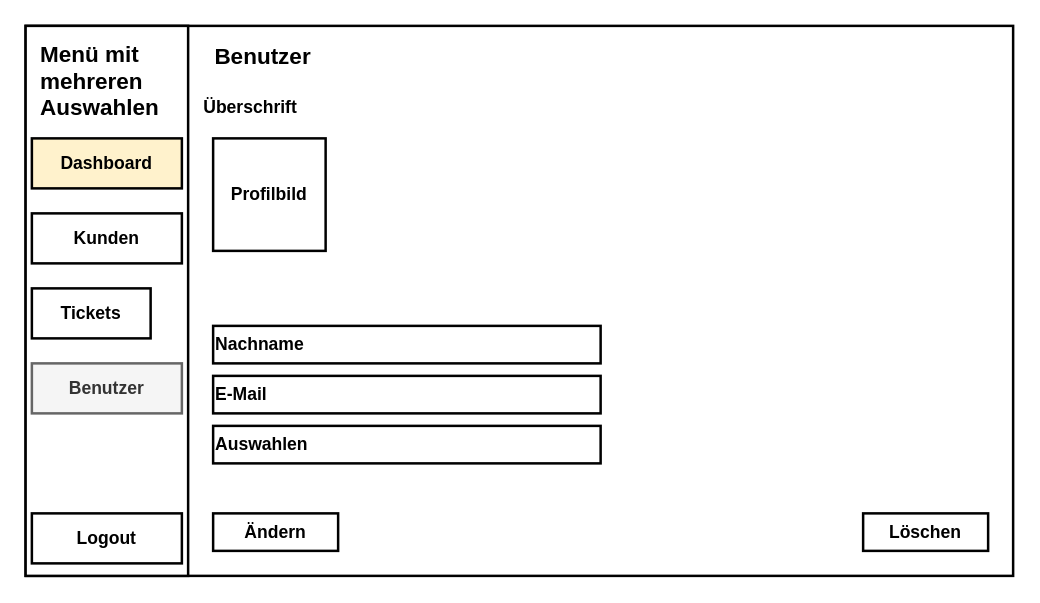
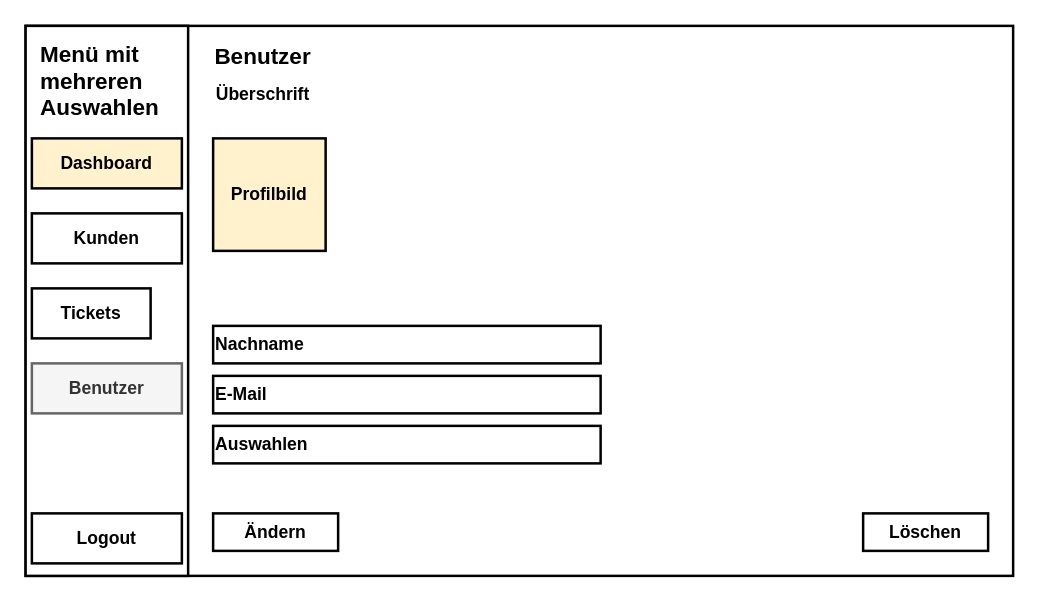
- <mxCell id="9" value="&lt;h3&gt;Überschrift&lt;/h3&gt;" style="text;html=1;strokeColor=none;fillColor=none;align=center;verticalAlign=middle;whiteSpace=wrap;rounded=0;" parent="1" vertex="1"><mxGeometry x="170" y="70" width="60" height="30" as="geometry" /></mxCell>
+ <mxCell id="9" value="&lt;h3&gt;Überschrift&lt;/h3&gt;" style="text;html=1;strokeColor=none;fillColor=none;align=center;verticalAlign=middle;whiteSpace=wrap;rounded=0;" parent="1" vertex="1"><mxGeometry x="180" y="60" width="60" height="30" as="geometry" /></mxCell>
- <mxCell id="11" value="&lt;h3&gt;Profilbild&lt;/h3&gt;" style="whiteSpace=wrap;html=1;aspect=fixed;strokeWidth=2;" parent="1" vertex="1"><mxGeometry x="170" y="110" width="90" height="90" as="geometry" /></mxCell>
+ <mxCell id="11" value="&lt;h3&gt;Profilbild&lt;/h3&gt;" style="whiteSpace=wrap;html=1;aspect=fixed;strokeWidth=2;fillColor=#fff2cc;" parent="1" vertex="1"><mxGeometry x="170" y="110" width="90" height="90" as="geometry" /></mxCell>
